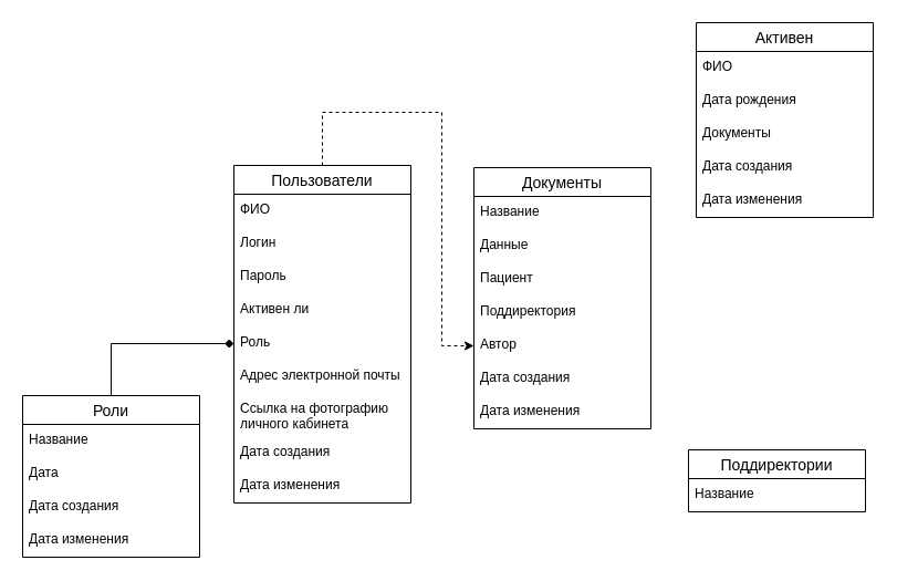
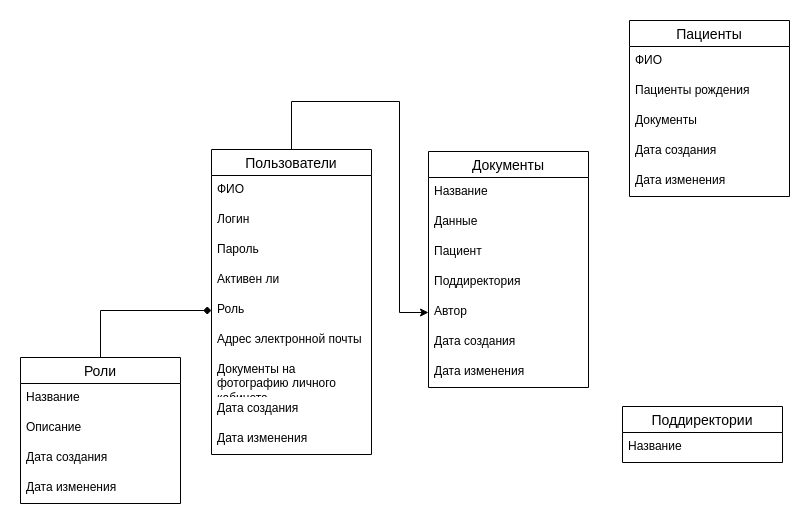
- <mxCell id="19" value="Активен" style="swimlane;fontStyle=0;childLayout=stackLayout;horizontal=1;startSize=26;horizontalStack=0;resizeParent=1;resizeParentMax=0;resizeLast=0;collapsible=1;marginBottom=0;align=center;fontSize=14;" parent="1" vertex="1"><mxGeometry x="629" y="20" width="160" height="176" as="geometry" /></mxCell>
+ <mxCell id="19" value="Пациенты" style="swimlane;fontStyle=0;childLayout=stackLayout;horizontal=1;startSize=26;horizontalStack=0;resizeParent=1;resizeParentMax=0;resizeLast=0;collapsible=1;marginBottom=0;align=center;fontSize=14;" parent="1" vertex="1"><mxGeometry x="629" y="20" width="160" height="176" as="geometry" /></mxCell>
- <mxCell id="21" value="Дата рождения" style="text;strokeColor=none;fillColor=none;spacingLeft=4;spacingRight=4;overflow=hidden;rotatable=0;points=[[0,0.5],[1,0.5]];portConstraint=eastwest;fontSize=12;whiteSpace=wrap;html=1;" parent="19" vertex="1"><mxGeometry y="56" width="160" height="30" as="geometry" /></mxCell>
+ <mxCell id="21" value="Пациенты рождения" style="text;strokeColor=none;fillColor=none;spacingLeft=4;spacingRight=4;overflow=hidden;rotatable=0;points=[[0,0.5],[1,0.5]];portConstraint=eastwest;fontSize=12;whiteSpace=wrap;html=1;" parent="19" vertex="1"><mxGeometry y="56" width="160" height="30" as="geometry" /></mxCell>
- <mxCell id="2" style="edgeStyle=orthogonalEdgeStyle;rounded=0;orthogonalLoop=1;jettySize=auto;html=1;entryX=0;entryY=0.5;entryDx=0;entryDy=0;dashed=1;" edge="1" parent="1" source="3" target="30"><mxGeometry relative="1" as="geometry"><Array as="points"><mxPoint x="291" y="101" /><mxPoint x="399" y="101" /><mxPoint x="399" y="312" /></Array></mxGeometry></mxCell>
+ <mxCell id="2" style="edgeStyle=orthogonalEdgeStyle;rounded=0;orthogonalLoop=1;jettySize=auto;html=1;entryX=0;entryY=0.5;entryDx=0;entryDy=0;" edge="1" parent="1" source="3" target="30"><mxGeometry relative="1" as="geometry"><Array as="points"><mxPoint x="291" y="101" /><mxPoint x="399" y="101" /><mxPoint x="399" y="312" /></Array></mxGeometry></mxCell>
- <mxCell id="10" value="Ссылка на фотографию личного кабинета" style="text;strokeColor=none;fillColor=none;spacingLeft=4;spacingRight=4;overflow=hidden;rotatable=0;points=[[0,0.5],[1,0.5]];portConstraint=eastwest;fontSize=12;whiteSpace=wrap;html=1;" parent="3" vertex="1"><mxGeometry y="206" width="160" height="39" as="geometry" /></mxCell>
+ <mxCell id="10" value="Документы на фотографию личного кабинета" style="text;strokeColor=none;fillColor=none;spacingLeft=4;spacingRight=4;overflow=hidden;rotatable=0;points=[[0,0.5],[1,0.5]];portConstraint=eastwest;fontSize=12;whiteSpace=wrap;html=1;" parent="3" vertex="1"><mxGeometry y="206" width="160" height="39" as="geometry" /></mxCell>
- <mxCell id="16" value="Дата&lt;div&gt;&lt;br&gt;&lt;/div&gt;" style="text;strokeColor=none;fillColor=none;spacingLeft=4;spacingRight=4;overflow=hidden;rotatable=0;points=[[0,0.5],[1,0.5]];portConstraint=eastwest;fontSize=12;whiteSpace=wrap;html=1;" parent="14" vertex="1"><mxGeometry y="56" width="160" height="30" as="geometry" /></mxCell>
+ <mxCell id="16" value="Описание&lt;div&gt;&lt;br&gt;&lt;/div&gt;" style="text;strokeColor=none;fillColor=none;spacingLeft=4;spacingRight=4;overflow=hidden;rotatable=0;points=[[0,0.5],[1,0.5]];portConstraint=eastwest;fontSize=12;whiteSpace=wrap;html=1;" parent="14" vertex="1"><mxGeometry y="56" width="160" height="30" as="geometry" /></mxCell>
